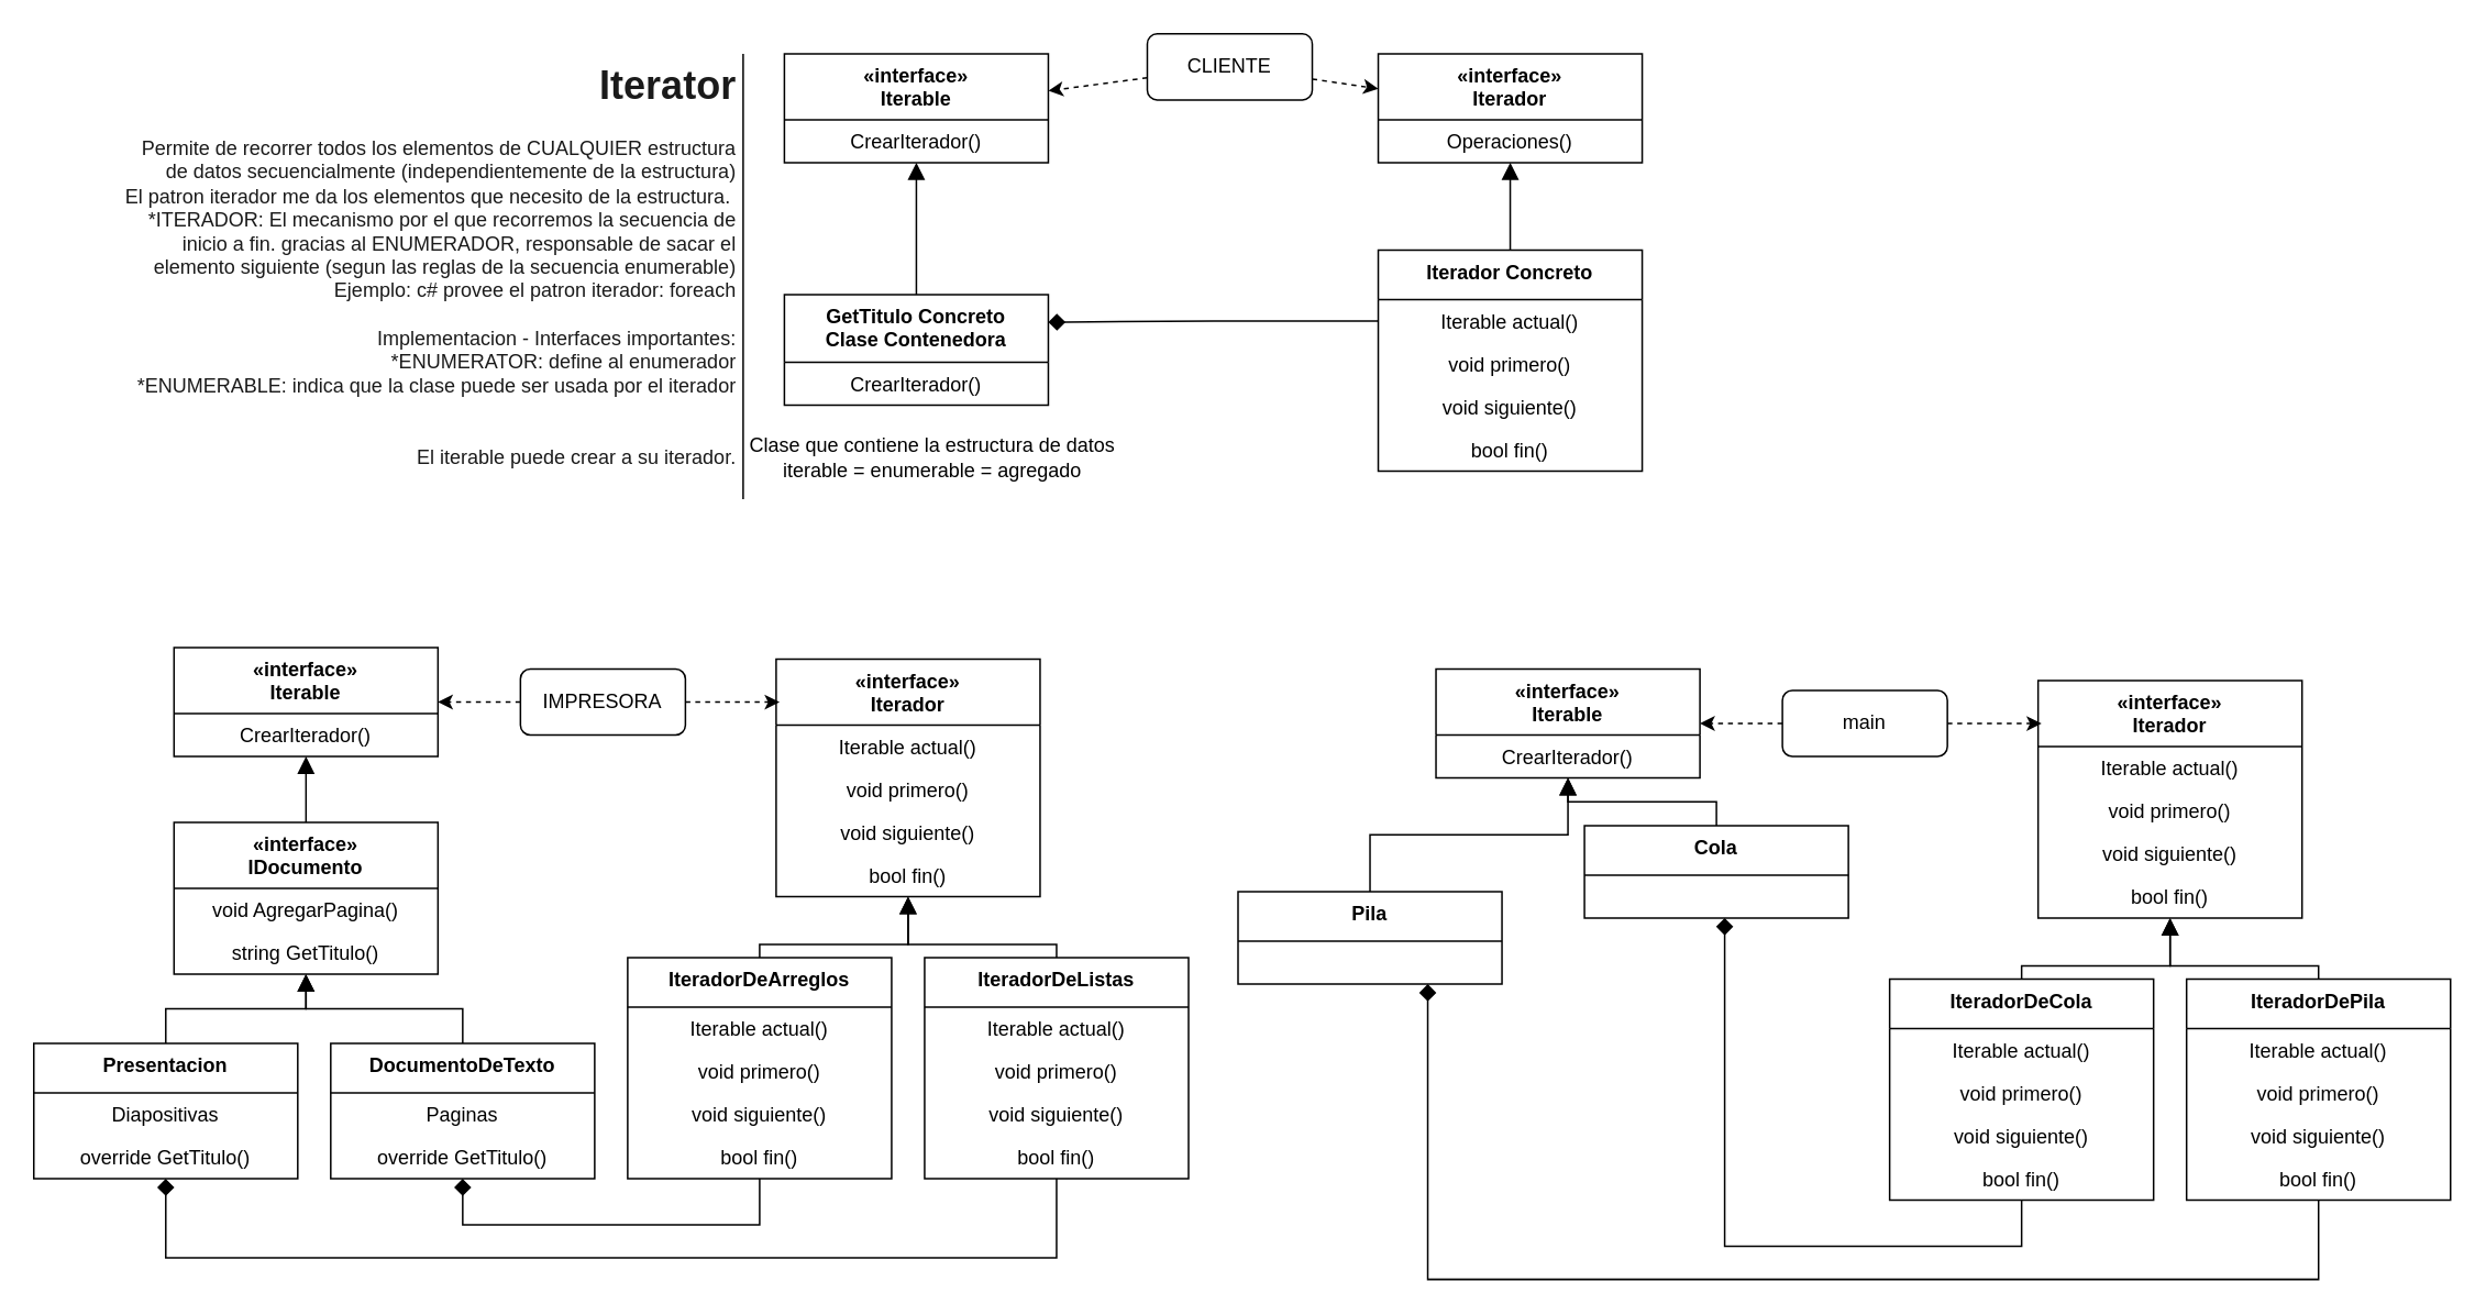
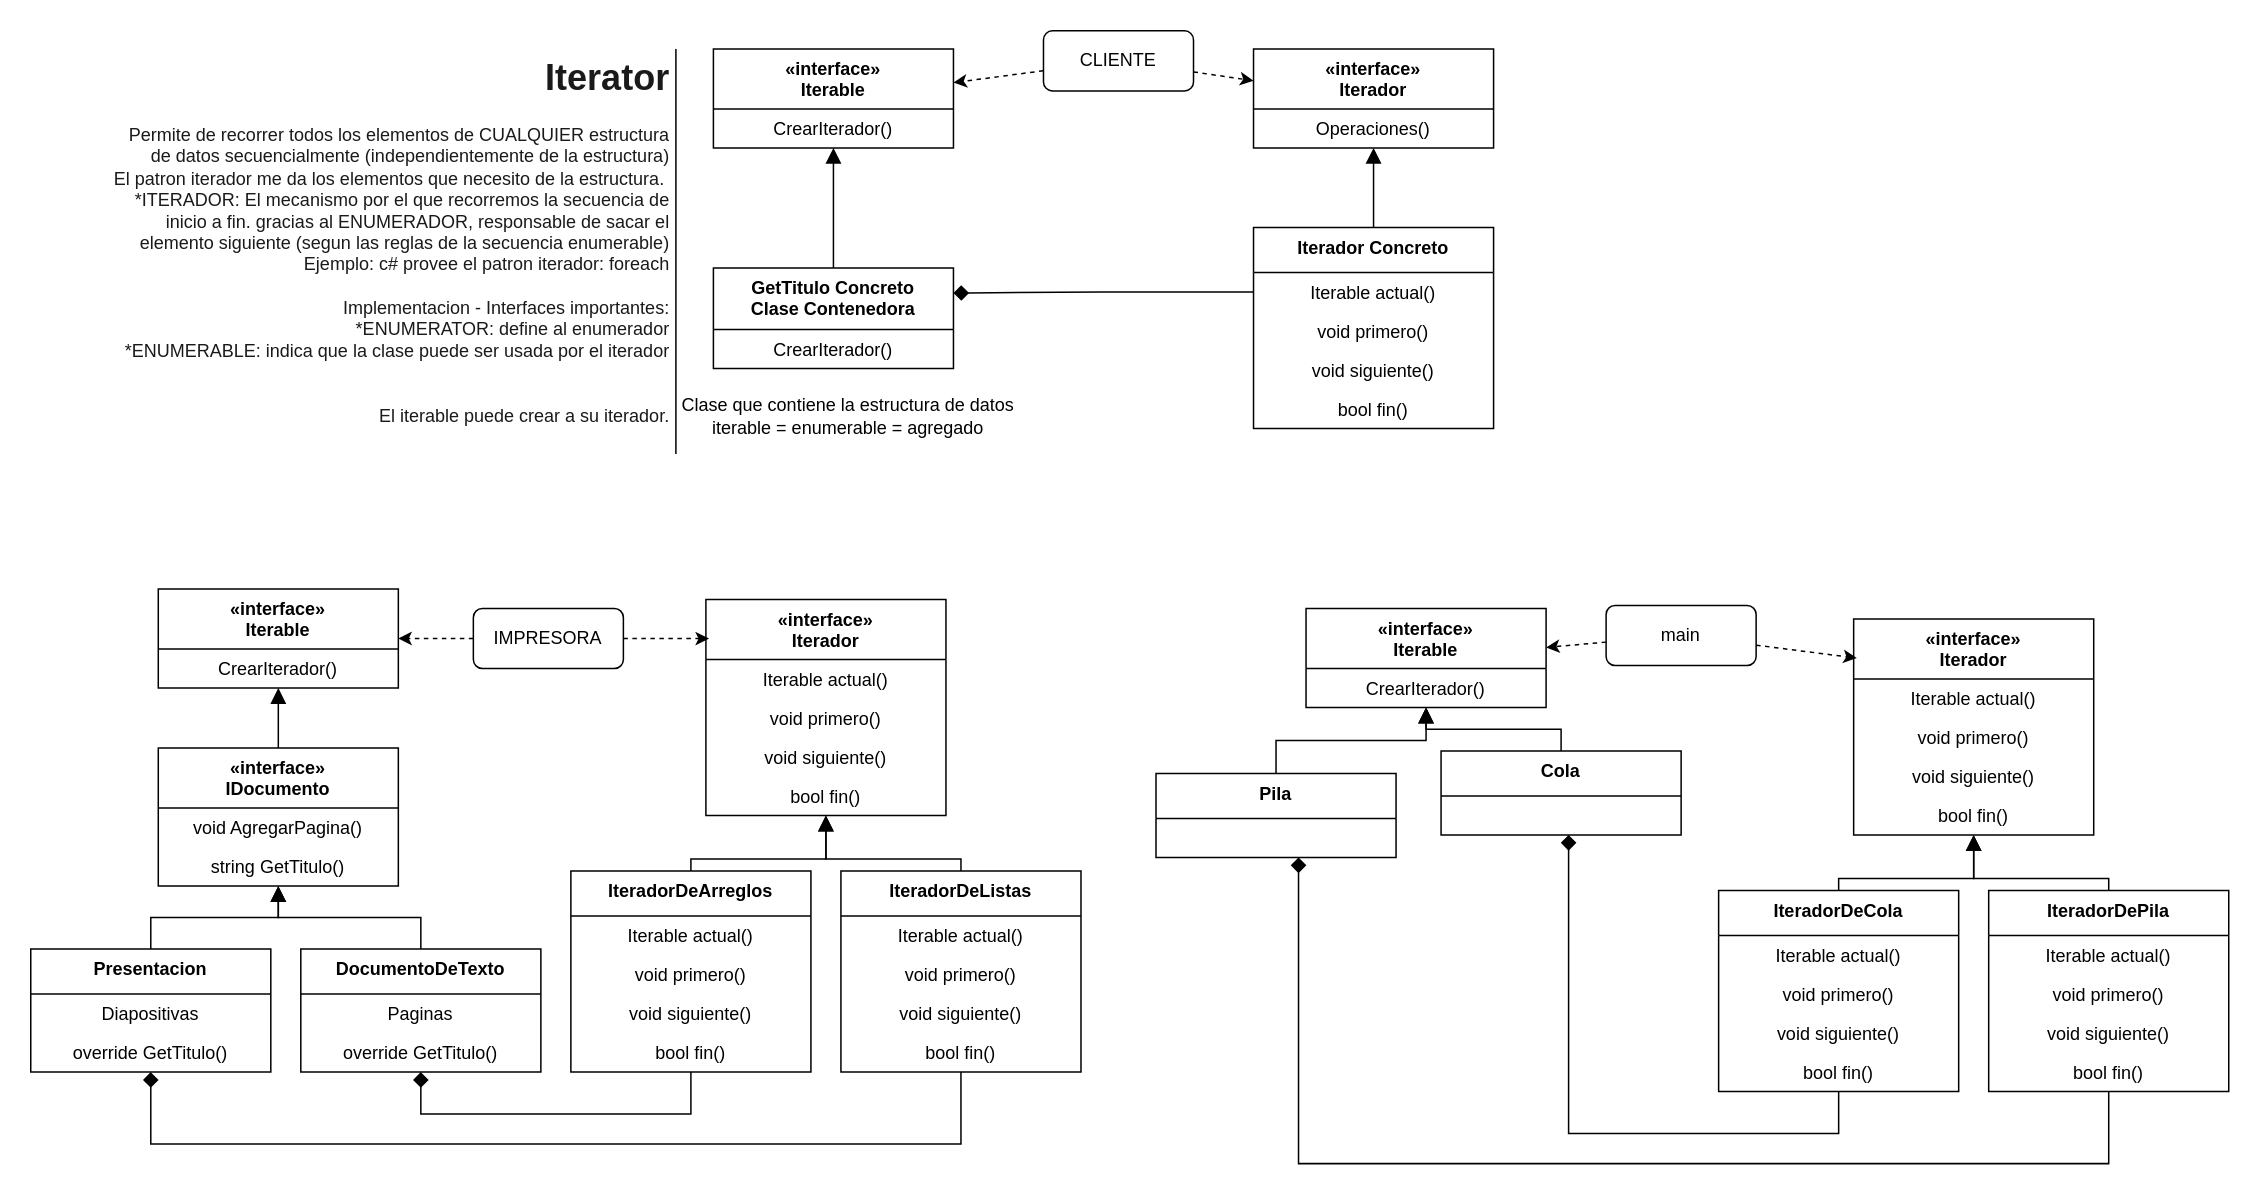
- <mxCell id="63" value="main" style="rounded=1;whiteSpace=wrap;html=1;align=center;" parent="1" vertex="1"><mxGeometry x="1080" y="418" width="100" height="40" as="geometry" /></mxCell>
+ <mxCell id="63" value="main" style="rounded=1;whiteSpace=wrap;html=1;align=center;" parent="1" vertex="1"><mxGeometry x="1070" y="403" width="100" height="40" as="geometry" /></mxCell>
- <mxCell id="77" value="Pila" style="swimlane;fontStyle=1;align=center;verticalAlign=top;childLayout=stackLayout;horizontal=1;startSize=30;horizontalStack=0;resizeParent=1;resizeParentMax=0;resizeLast=0;collapsible=1;marginBottom=0;" parent="1" vertex="1"><mxGeometry x="750" y="540" width="160" height="56" as="geometry" /></mxCell>
+ <mxCell id="77" value="Pila" style="swimlane;fontStyle=1;align=center;verticalAlign=top;childLayout=stackLayout;horizontal=1;startSize=30;horizontalStack=0;resizeParent=1;resizeParentMax=0;resizeLast=0;collapsible=1;marginBottom=0;" parent="1" vertex="1"><mxGeometry x="770" y="515" width="160" height="56" as="geometry" /></mxCell>
